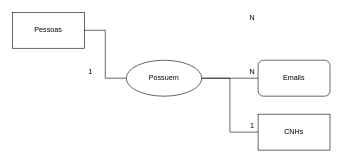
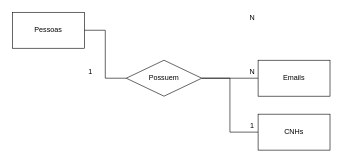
- <mxCell id="6" value="Possuem" style="ellipse;whiteSpace=wrap;html=1;" vertex="1" parent="1"><mxGeometry x="210" y="100" width="126" height="60" as="geometry" /></mxCell>
+ <mxCell id="6" value="Possuem" style="rhombus;whiteSpace=wrap;html=1;" vertex="1" parent="1"><mxGeometry x="210" y="100" width="126" height="60" as="geometry" /></mxCell>
- <mxCell id="7" value="Emails" style="whiteSpace=wrap;html=1;rounded=1;" vertex="1" parent="1"><mxGeometry x="430" y="100" width="120" height="60" as="geometry" /></mxCell>
+ <mxCell id="7" value="Emails" style="rounded=0;whiteSpace=wrap;html=1;" vertex="1" parent="1"><mxGeometry x="430" y="100" width="120" height="60" as="geometry" /></mxCell>
